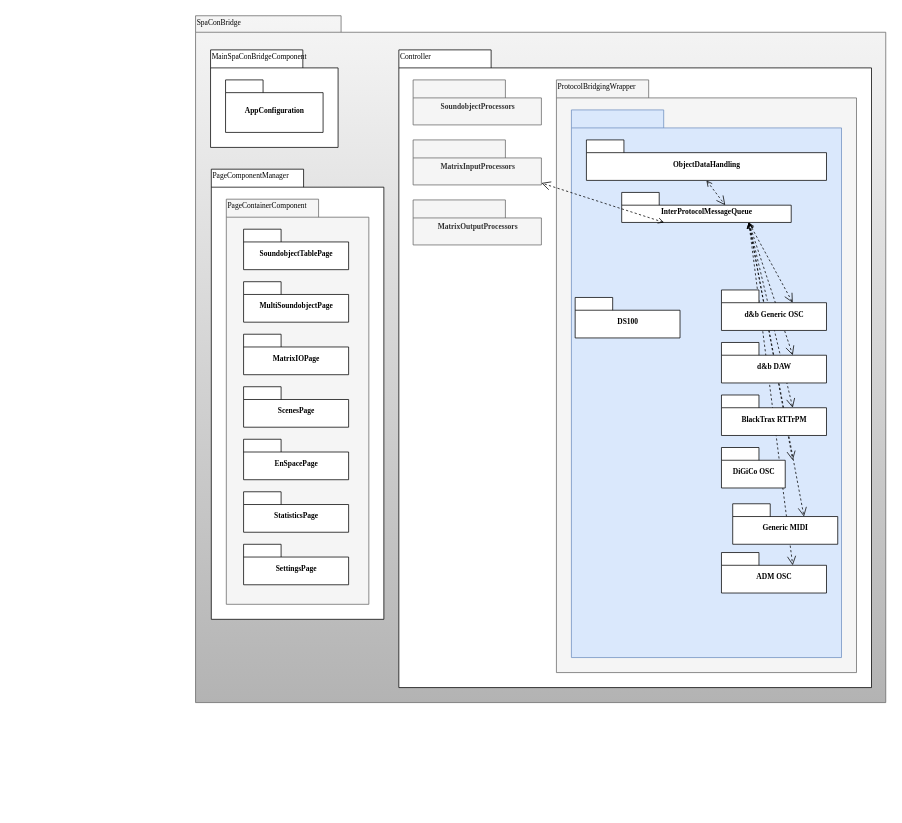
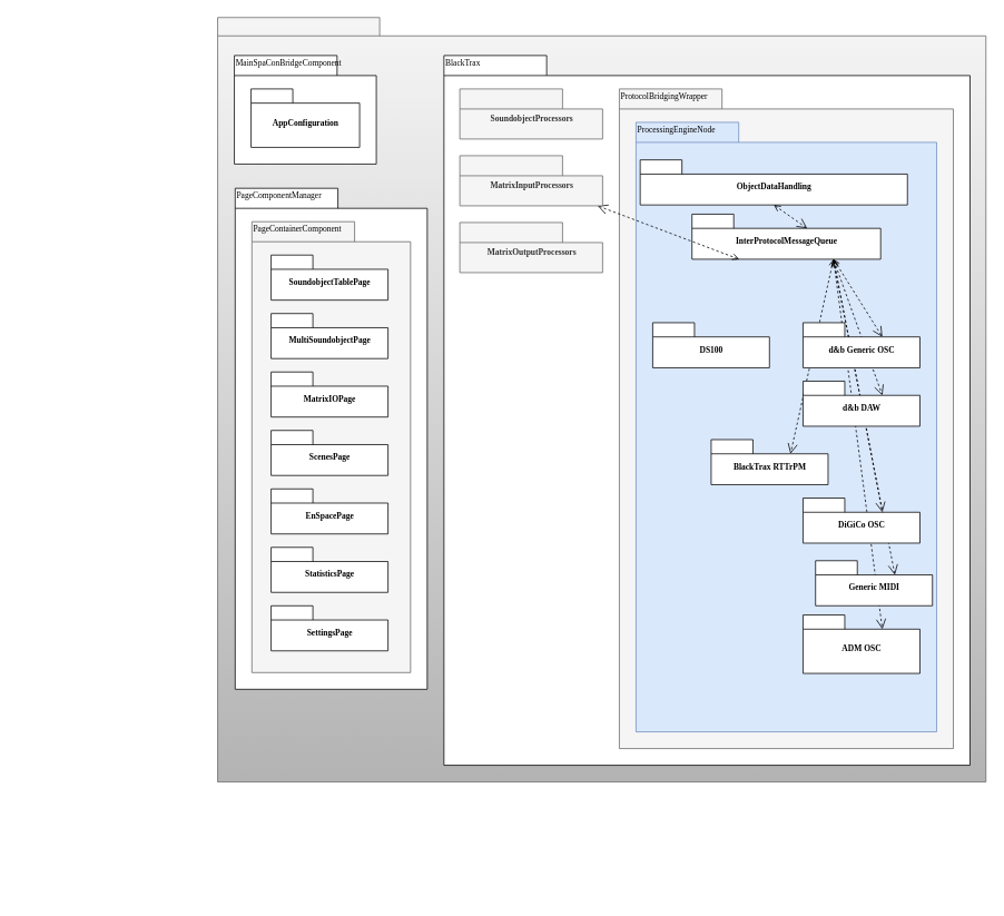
- <mxCell id="3" value="SpaConBridge" style="text;html=1;align=left;verticalAlign=top;spacingTop=-4;fontSize=10;fontFamily=Verdana" parent="1" vertex="1"><mxGeometry x="260" y="20.5" width="130" height="20" as="geometry" /></mxCell>
- <mxCell id="28" value="Controller" style="text;html=1;align=left;verticalAlign=top;spacingTop=-4;fontSize=10;fontFamily=Verdana" vertex="1" parent="5"><mxGeometry x="-190" y="39.996" width="226.087" height="35.417" as="geometry" /></mxCell>
+ <mxCell id="28" value="BlackTrax" style="text;html=1;align=left;verticalAlign=top;spacingTop=-4;fontSize=10;fontFamily=Verdana" vertex="1" parent="5"><mxGeometry x="-190" y="39.996" width="226.087" height="35.417" as="geometry" /></mxCell>
+ <mxCell id="9" value="ProcessingEngineNode" style="text;html=1;align=left;verticalAlign=top;spacingTop=-4;fontSize=10;fontFamily=Verdana" vertex="1" parent="5"><mxGeometry x="40" y="119.996" width="226.087" height="35.417" as="geometry" /></mxCell>
- <mxCell id="12" value="ObjectDataHandling" style="shape=folder;fontStyle=1;spacingTop=10;tabWidth=50;tabHeight=17;tabPosition=left;html=1;rounded=0;shadow=0;comic=0;labelBackgroundColor=none;strokeWidth=1;fontFamily=Verdana;fontSize=10;align=center;" vertex="1" parent="5"><mxGeometry x="60" y="160" width="320" height="53.95" as="geometry" /></mxCell>
+ <mxCell id="12" value="ObjectDataHandling" style="shape=folder;fontStyle=1;spacingTop=10;tabWidth=50;tabHeight=17;tabPosition=left;html=1;rounded=0;shadow=0;comic=0;labelBackgroundColor=none;strokeWidth=1;fontFamily=Verdana;fontSize=10;align=center;" vertex="1" parent="5"><mxGeometry x="45" y="165" width="320" height="53.95" as="geometry" /></mxCell>
- <mxCell id="11" value="InterProtocolMessageQueue" style="shape=folder;fontStyle=1;spacingTop=10;tabWidth=50;tabHeight=17;tabPosition=left;html=1;rounded=0;shadow=0;comic=0;labelBackgroundColor=none;strokeWidth=1;fontFamily=Verdana;fontSize=10;align=center;" vertex="1" parent="5"><mxGeometry x="107.03" y="230" width="225.94" height="40" as="geometry" /></mxCell>
+ <mxCell id="11" value="InterProtocolMessageQueue" style="shape=folder;fontStyle=1;spacingTop=10;tabWidth=50;tabHeight=17;tabPosition=left;html=1;rounded=0;shadow=0;comic=0;labelBackgroundColor=none;strokeWidth=1;fontFamily=Verdana;fontSize=10;align=center;" vertex="1" parent="5"><mxGeometry x="107.03" y="230" width="225.94" height="53.95" as="geometry" /></mxCell>
- <mxCell id="10" value="DS100" style="shape=folder;fontStyle=1;spacingTop=10;tabWidth=50;tabHeight=17;tabPosition=left;html=1;rounded=0;shadow=0;comic=0;labelBackgroundColor=none;strokeWidth=1;fontFamily=Verdana;fontSize=10;align=center;" vertex="1" parent="5"><mxGeometry x="45" y="370" width="139.78" height="53.95" as="geometry" /></mxCell>
+ <mxCell id="10" value="DS100" style="shape=folder;fontStyle=1;spacingTop=10;tabWidth=50;tabHeight=17;tabPosition=left;html=1;rounded=0;shadow=0;comic=0;labelBackgroundColor=none;strokeWidth=1;fontFamily=Verdana;fontSize=10;align=center;" vertex="1" parent="5"><mxGeometry x="60" y="360" width="139.78" height="53.95" as="geometry" /></mxCell>
- <mxCell id="24" value="BlackTrax RTTrPM" style="shape=folder;fontStyle=1;spacingTop=10;tabWidth=50;tabHeight=17;tabPosition=left;html=1;rounded=0;shadow=0;comic=0;labelBackgroundColor=none;strokeWidth=1;fontFamily=Verdana;fontSize=10;align=center;" vertex="1" parent="5"><mxGeometry x="240" y="500" width="140" height="53.95" as="geometry" /></mxCell>
+ <mxCell id="24" value="BlackTrax RTTrPM" style="shape=folder;fontStyle=1;spacingTop=10;tabWidth=50;tabHeight=17;tabPosition=left;html=1;rounded=0;shadow=0;comic=0;labelBackgroundColor=none;strokeWidth=1;fontFamily=Verdana;fontSize=10;align=center;" vertex="1" parent="5"><mxGeometry x="130" y="500" width="140" height="53.95" as="geometry" /></mxCell>
- <mxCell id="25" value="DiGiCo OSC" style="shape=folder;fontStyle=1;spacingTop=10;tabWidth=50;tabHeight=17;tabPosition=left;html=1;rounded=0;shadow=0;comic=0;labelBackgroundColor=none;strokeWidth=1;fontFamily=Verdana;fontSize=10;align=center;" vertex="1" parent="5"><mxGeometry x="240" y="570" width="85" height="53.95" as="geometry" /></mxCell>
+ <mxCell id="25" value="DiGiCo OSC" style="shape=folder;fontStyle=1;spacingTop=10;tabWidth=50;tabHeight=17;tabPosition=left;html=1;rounded=0;shadow=0;comic=0;labelBackgroundColor=none;strokeWidth=1;fontFamily=Verdana;fontSize=10;align=center;" vertex="1" parent="5"><mxGeometry x="240" y="570" width="140" height="53.95" as="geometry" /></mxCell>
- <mxCell id="27" value="ADM OSC" style="shape=folder;fontStyle=1;spacingTop=10;tabWidth=50;tabHeight=17;tabPosition=left;html=1;rounded=0;shadow=0;comic=0;labelBackgroundColor=none;strokeWidth=1;fontFamily=Verdana;fontSize=10;align=center;" parent="5" vertex="1"><mxGeometry x="240" y="710" width="140" height="53.96" as="geometry" /></mxCell>
+ <mxCell id="27" value="ADM OSC" style="shape=folder;fontStyle=1;spacingTop=10;tabWidth=50;tabHeight=17;tabPosition=left;html=1;rounded=0;shadow=0;comic=0;labelBackgroundColor=none;strokeWidth=1;fontFamily=Verdana;fontSize=10;align=center;" parent="5" vertex="1"><mxGeometry x="240" y="710" width="140" height="70" as="geometry" /></mxCell>
